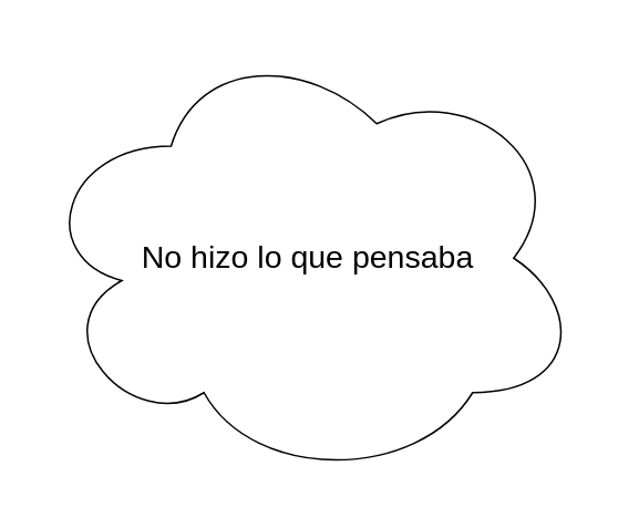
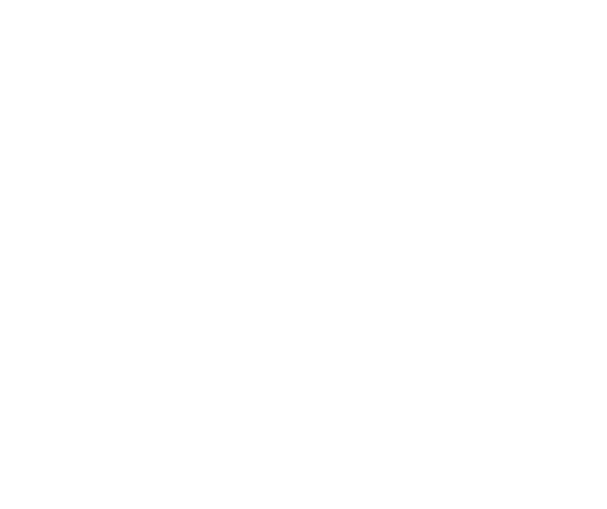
- <mxCell id="2" value="&lt;font style=&quot;font-size: 19px;&quot;&gt;No hizo lo que pensaba&lt;/font&gt;" style="ellipse;shape=cloud;whiteSpace=wrap;html=1;align=center;" vertex="1" parent="1"><mxGeometry x="20" y="20" width="330" height="270" as="geometry" /></mxCell>
